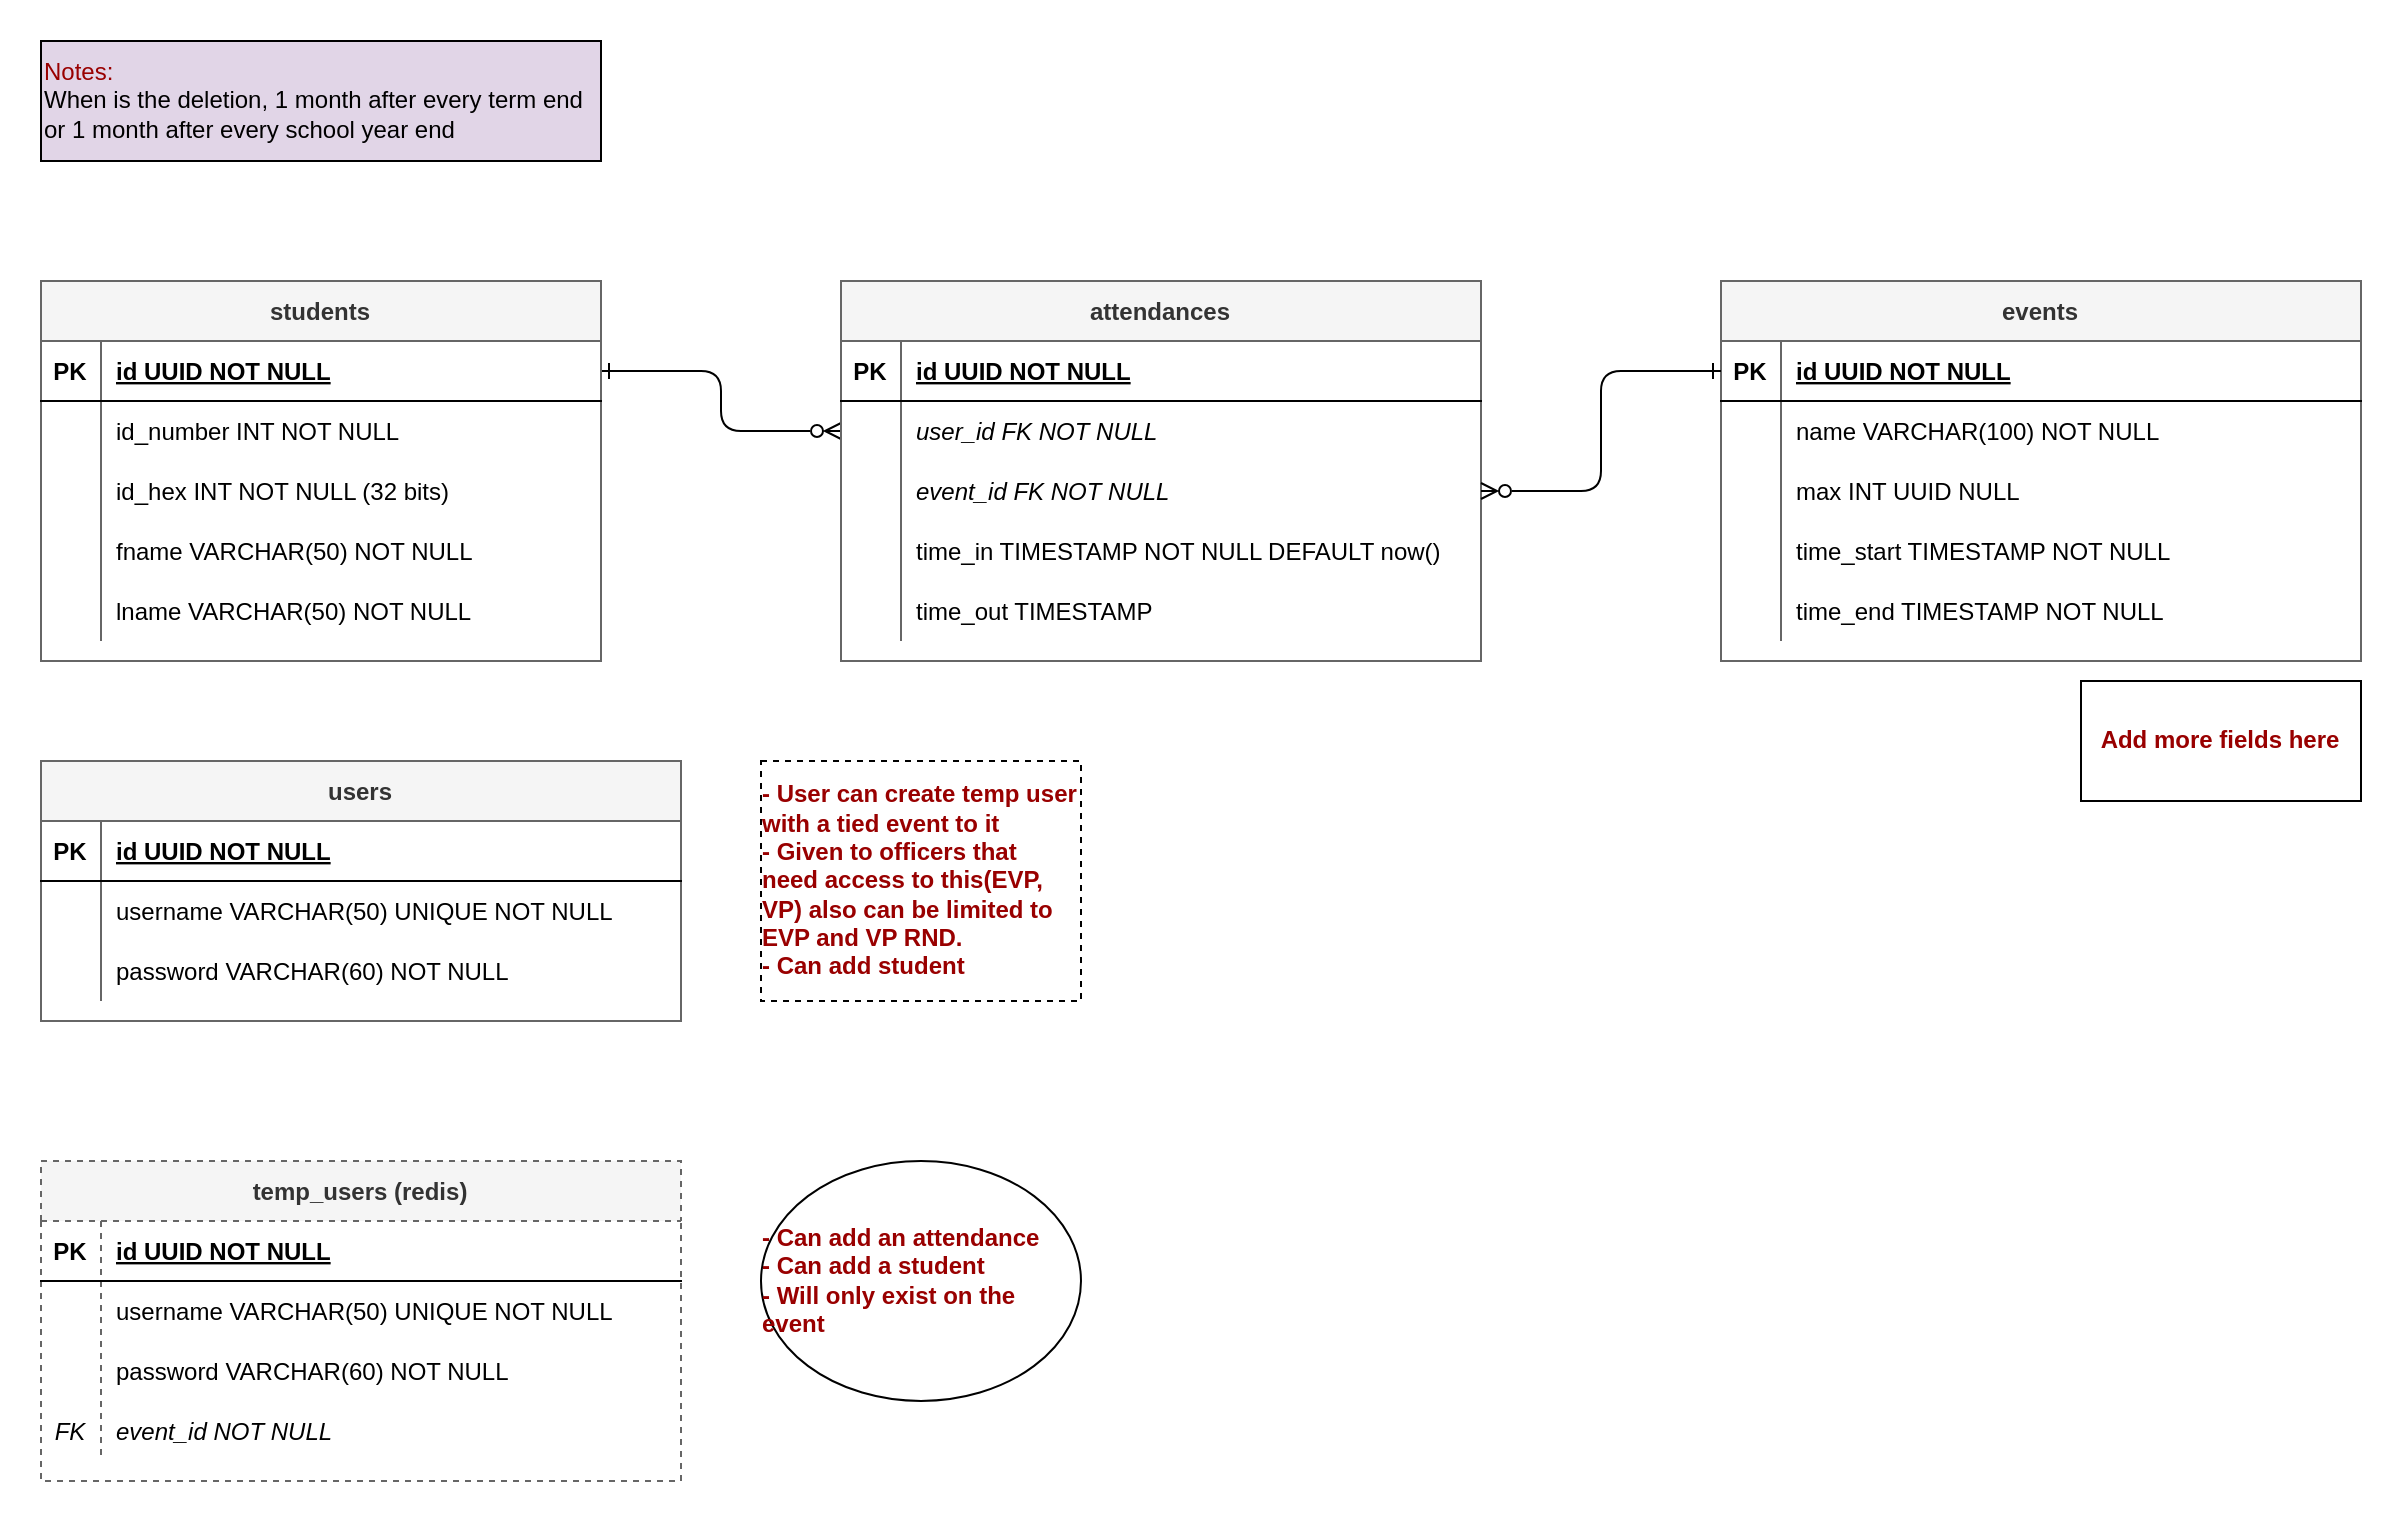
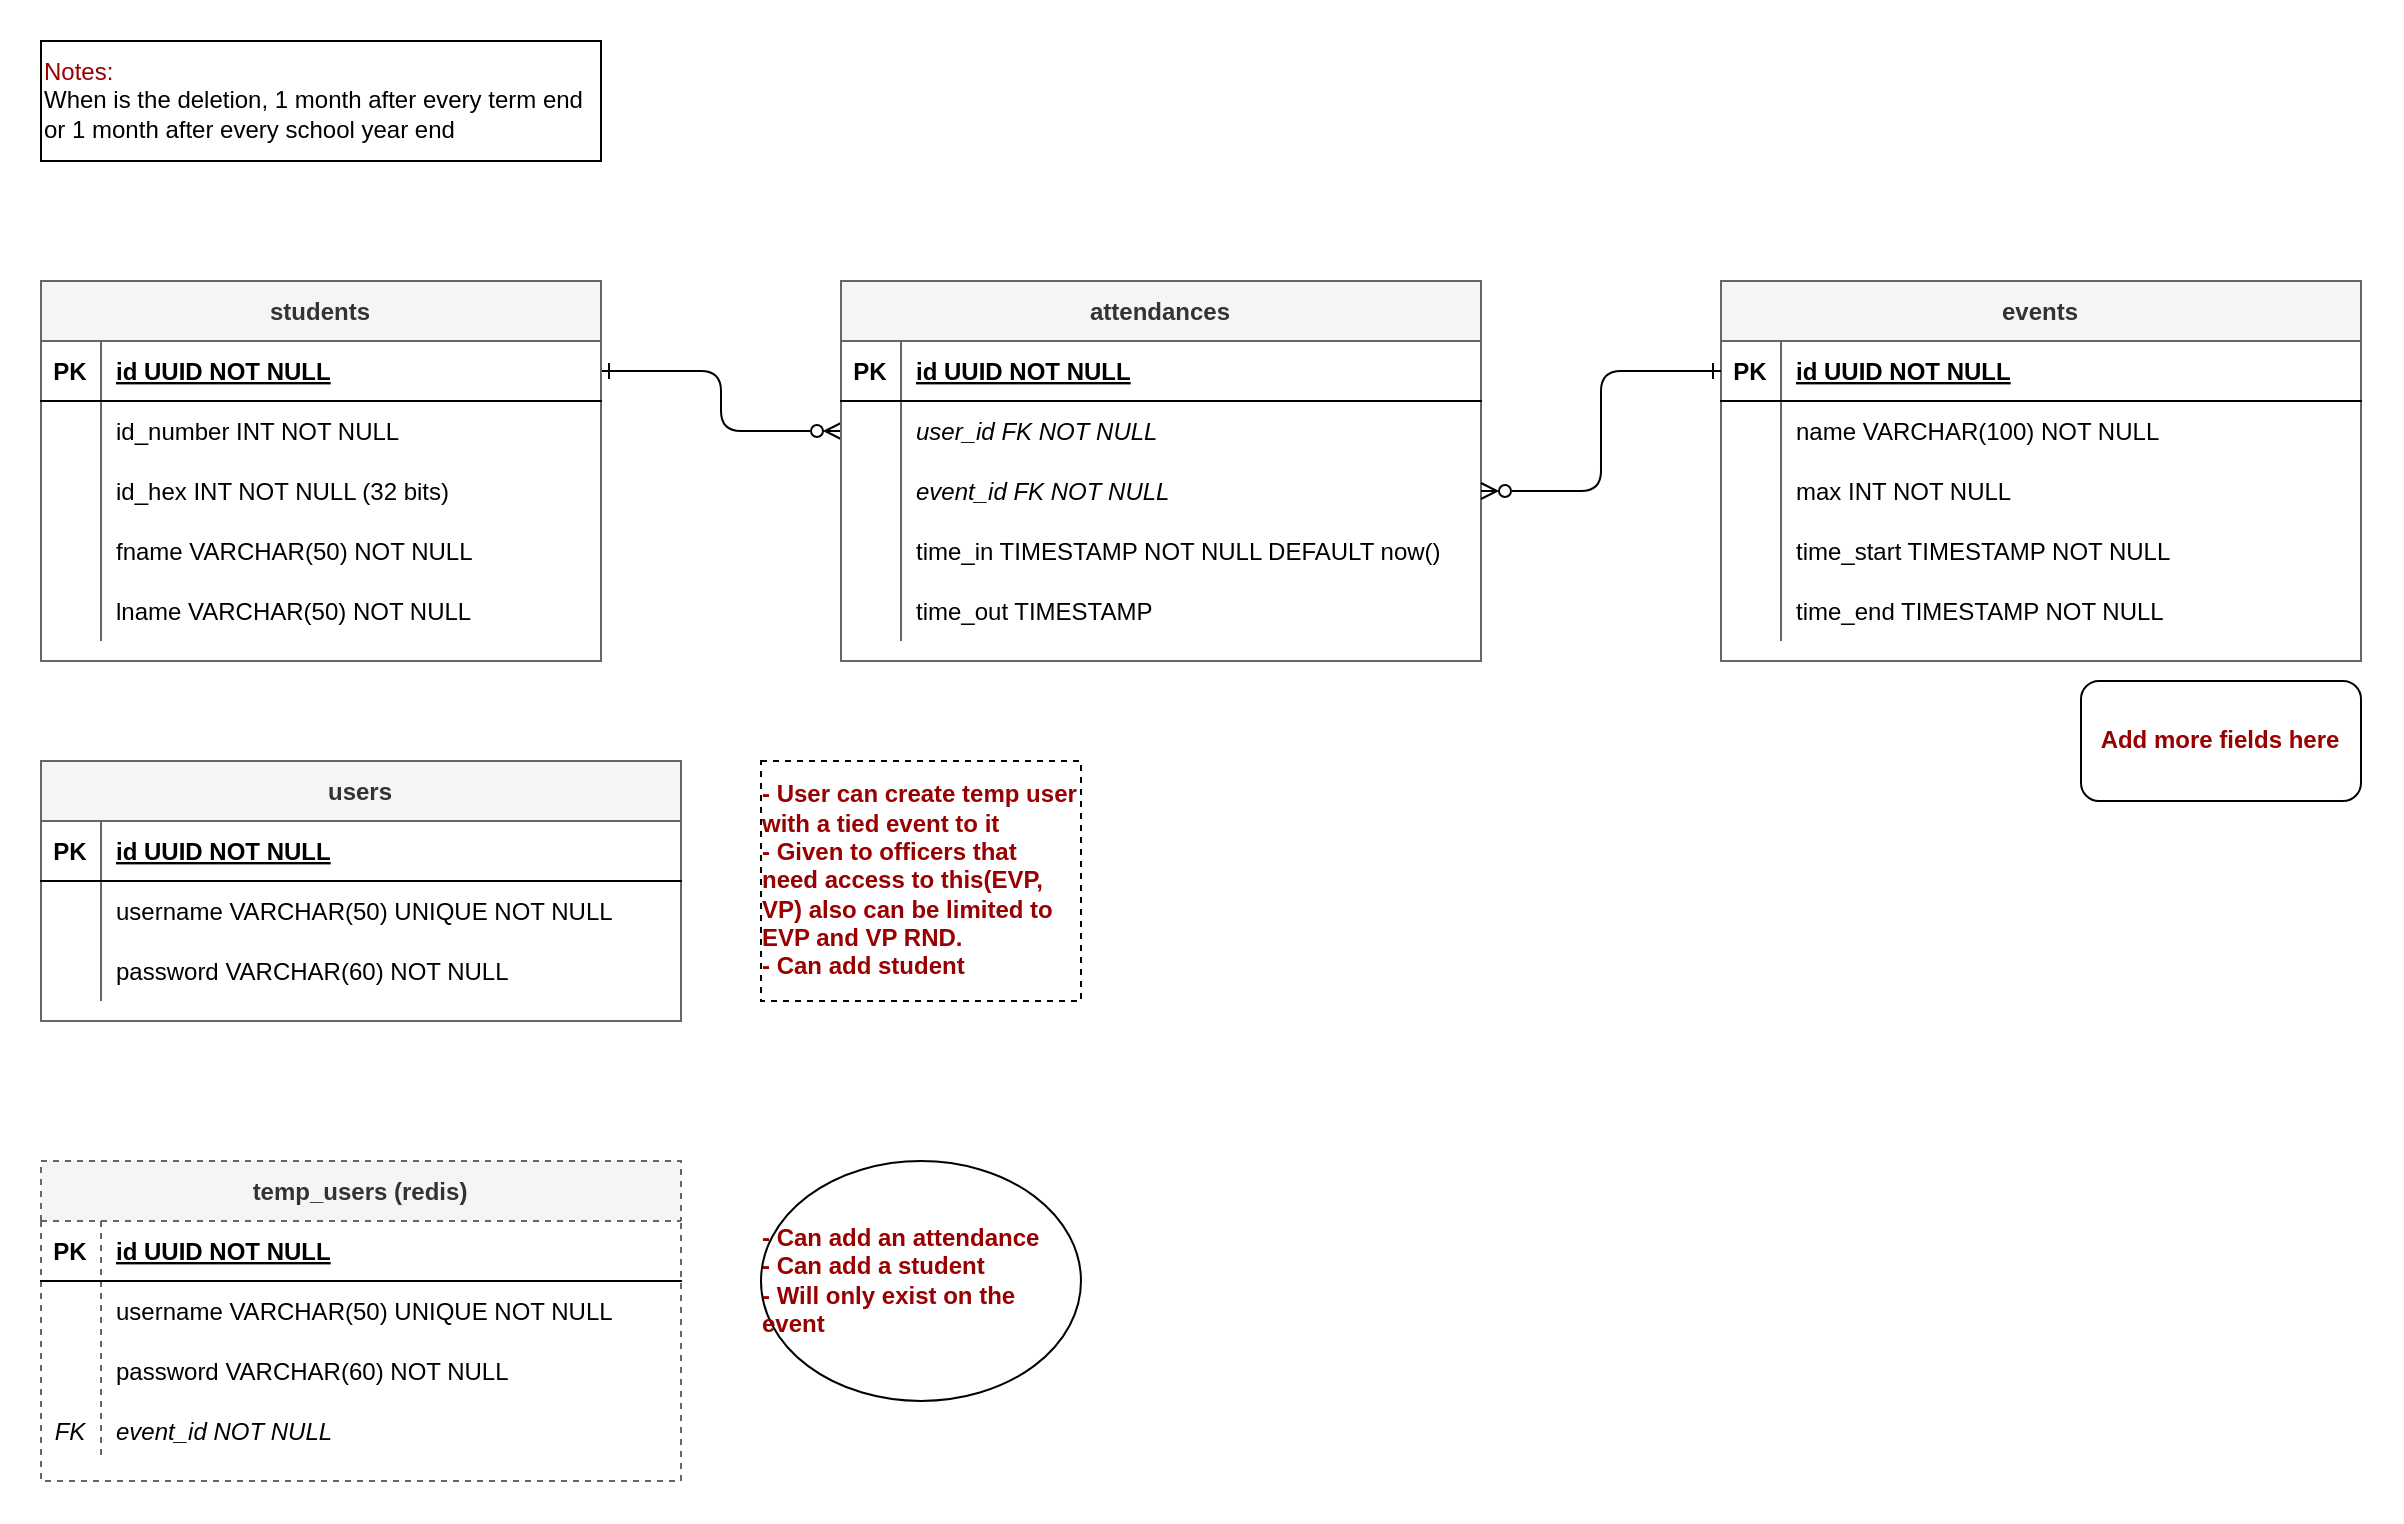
- <mxCell id="76" value="&lt;div align=&quot;left&quot;&gt;&lt;font color=&quot;#990000&quot;&gt;Notes: &lt;/font&gt;&lt;br&gt;&lt;/div&gt;&lt;div align=&quot;left&quot;&gt;When is the deletion, 1 month after every term end or 1 month after every school year end&lt;br&gt;&lt;/div&gt;" style="whiteSpace=wrap;html=1;align=left;fillColor=#e1d5e7;" vertex="1" parent="1"><mxGeometry x="20" y="20" width="280" height="60" as="geometry" /></mxCell>
+ <mxCell id="76" value="&lt;div align=&quot;left&quot;&gt;&lt;font color=&quot;#990000&quot;&gt;Notes: &lt;/font&gt;&lt;br&gt;&lt;/div&gt;&lt;div align=&quot;left&quot;&gt;When is the deletion, 1 month after every term end or 1 month after every school year end&lt;br&gt;&lt;/div&gt;" style="whiteSpace=wrap;html=1;align=left;" vertex="1" parent="1"><mxGeometry x="20" y="20" width="280" height="60" as="geometry" /></mxCell>
- <mxCell id="38" value="max INT UUID NULL" style="shape=partialRectangle;overflow=hidden;connectable=0;fillColor=none;top=0;left=0;bottom=0;right=0;align=left;spacingLeft=6;" parent="36" vertex="1"><mxGeometry x="30" width="290" height="30" as="geometry"><mxRectangle width="290" height="30" as="alternateBounds" /></mxGeometry></mxCell>
+ <mxCell id="38" value="max INT NOT NULL" style="shape=partialRectangle;overflow=hidden;connectable=0;fillColor=none;top=0;left=0;bottom=0;right=0;align=left;spacingLeft=6;" parent="36" vertex="1"><mxGeometry x="30" width="290" height="30" as="geometry"><mxRectangle width="290" height="30" as="alternateBounds" /></mxGeometry></mxCell>
- <mxCell id="62" value="&lt;font color=&quot;#990000&quot;&gt;&lt;b&gt;Add more fields here&lt;/b&gt;&lt;/font&gt;" style="whiteSpace=wrap;html=1;" parent="1" vertex="1"><mxGeometry x="1040" y="340" width="140" height="60" as="geometry" /></mxCell>
+ <mxCell id="62" value="&lt;font color=&quot;#990000&quot;&gt;&lt;b&gt;Add more fields here&lt;/b&gt;&lt;/font&gt;" style="whiteSpace=wrap;html=1;rounded=1;" parent="1" vertex="1"><mxGeometry x="1040" y="340" width="140" height="60" as="geometry" /></mxCell>
